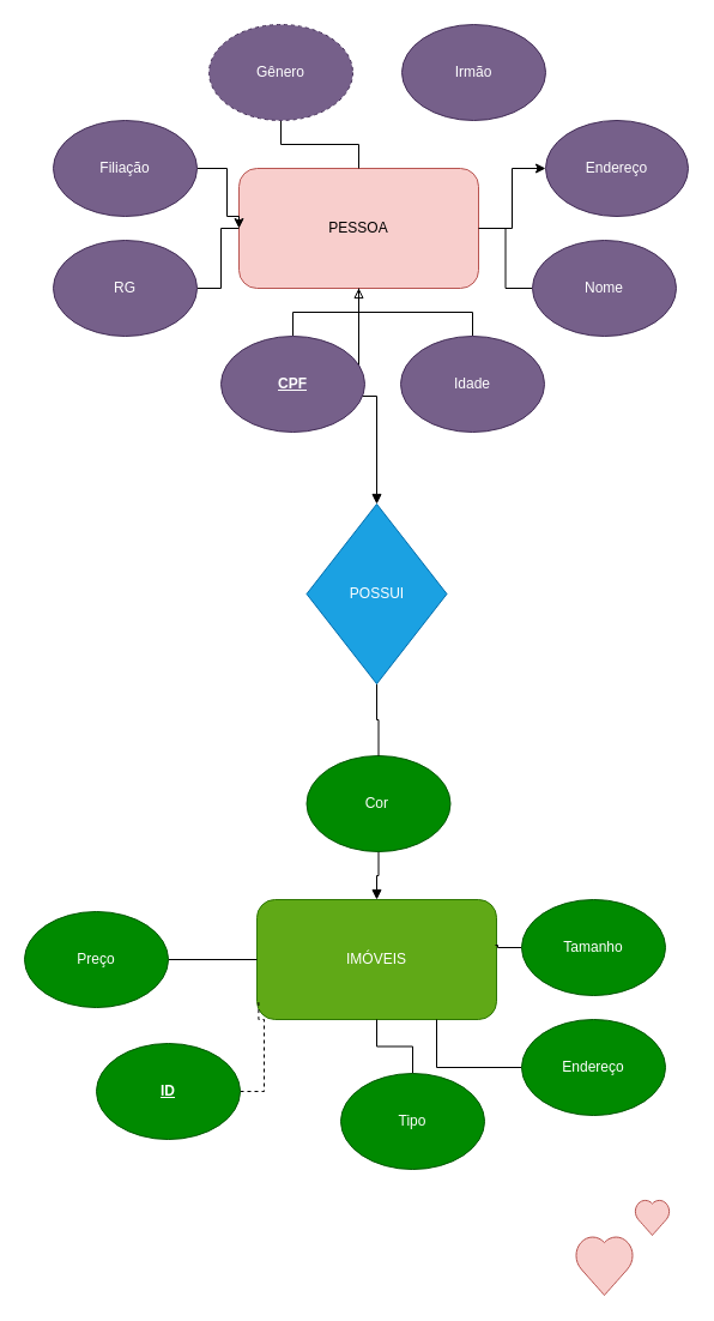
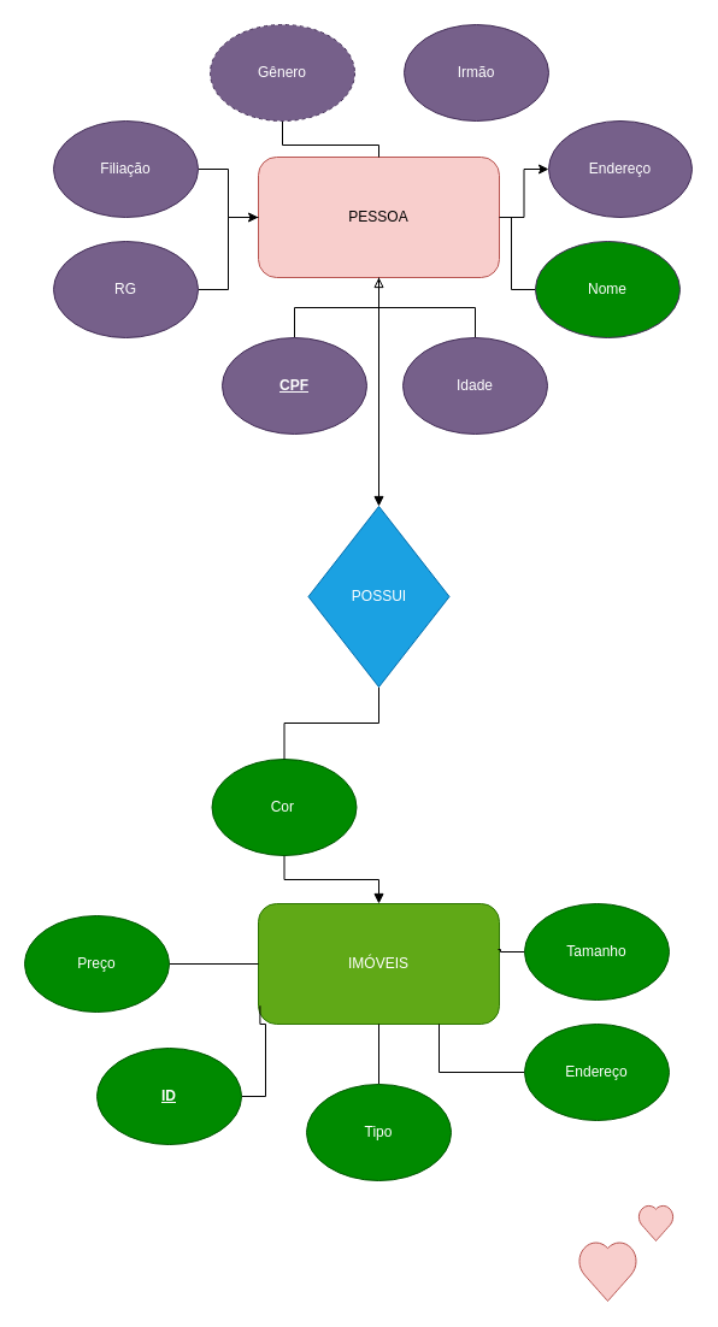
- <mxCell id="4" value="PESSOA" style="rounded=1;whiteSpace=wrap;html=1;fillColor=#f8cecc;strokeColor=#b85450;" vertex="1" parent="1"><mxGeometry x="199" y="140" width="200" height="100" as="geometry" /></mxCell>
+ <mxCell id="4" value="PESSOA" style="rounded=1;whiteSpace=wrap;html=1;fillColor=#f8cecc;strokeColor=#b85450;" vertex="1" parent="1"><mxGeometry x="214" y="130" width="200" height="100" as="geometry" /></mxCell>
- <mxCell id="12" value="Nome" style="ellipse;whiteSpace=wrap;html=1;fillColor=#76608a;fontColor=#ffffff;strokeColor=#432D57;" vertex="1" parent="1"><mxGeometry x="444" y="200" width="120" height="80" as="geometry" /></mxCell>
+ <mxCell id="12" value="Nome" style="ellipse;whiteSpace=wrap;html=1;fillColor=#008a00;fontColor=#ffffff;strokeColor=#432D57;" vertex="1" parent="1"><mxGeometry x="444" y="200" width="120" height="80" as="geometry" /></mxCell>
- <mxCell id="21" value="Cor&amp;nbsp;&lt;br&gt;" style="ellipse;whiteSpace=wrap;html=1;fillColor=#008a00;fontColor=#ffffff;strokeColor=#005700;" vertex="1" parent="1"><mxGeometry x="255.5" y="630" width="120" height="80" as="geometry" /></mxCell>
+ <mxCell id="21" value="Cor&amp;nbsp;&lt;br&gt;" style="ellipse;whiteSpace=wrap;html=1;fillColor=#008a00;fontColor=#ffffff;strokeColor=#005700;" vertex="1" parent="1"><mxGeometry x="175.5" y="630" width="120" height="80" as="geometry" /></mxCell>
- <mxCell id="32" style="edgeStyle=orthogonalEdgeStyle;rounded=0;orthogonalLoop=1;jettySize=auto;html=1;entryX=0.007;entryY=0.847;entryDx=0;entryDy=0;entryPerimeter=0;endArrow=none;endFill=0;dashed=1;" edge="1" parent="1" source="33" target="19"><mxGeometry relative="1" as="geometry"><Array as="points"><mxPoint x="220" y="910" /><mxPoint x="220" y="850" /><mxPoint x="215" y="850" /></Array></mxGeometry></mxCell>
+ <mxCell id="32" style="edgeStyle=orthogonalEdgeStyle;rounded=0;orthogonalLoop=1;jettySize=auto;html=1;entryX=0.007;entryY=0.847;entryDx=0;entryDy=0;entryPerimeter=0;endArrow=none;endFill=0;" edge="1" parent="1" source="33" target="19"><mxGeometry relative="1" as="geometry"><Array as="points"><mxPoint x="220" y="910" /><mxPoint x="220" y="850" /><mxPoint x="215" y="850" /></Array></mxGeometry></mxCell>
- <mxCell id="25" value="Tipo" style="ellipse;whiteSpace=wrap;html=1;fillColor=#008a00;fontColor=#ffffff;strokeColor=#005700;" vertex="1" parent="1"><mxGeometry x="284" y="895" width="120" height="80" as="geometry" /></mxCell>
+ <mxCell id="25" value="Tipo" style="ellipse;whiteSpace=wrap;html=1;fillColor=#008a00;fontColor=#ffffff;strokeColor=#005700;" vertex="1" parent="1"><mxGeometry x="254" y="900" width="120" height="80" as="geometry" /></mxCell>
